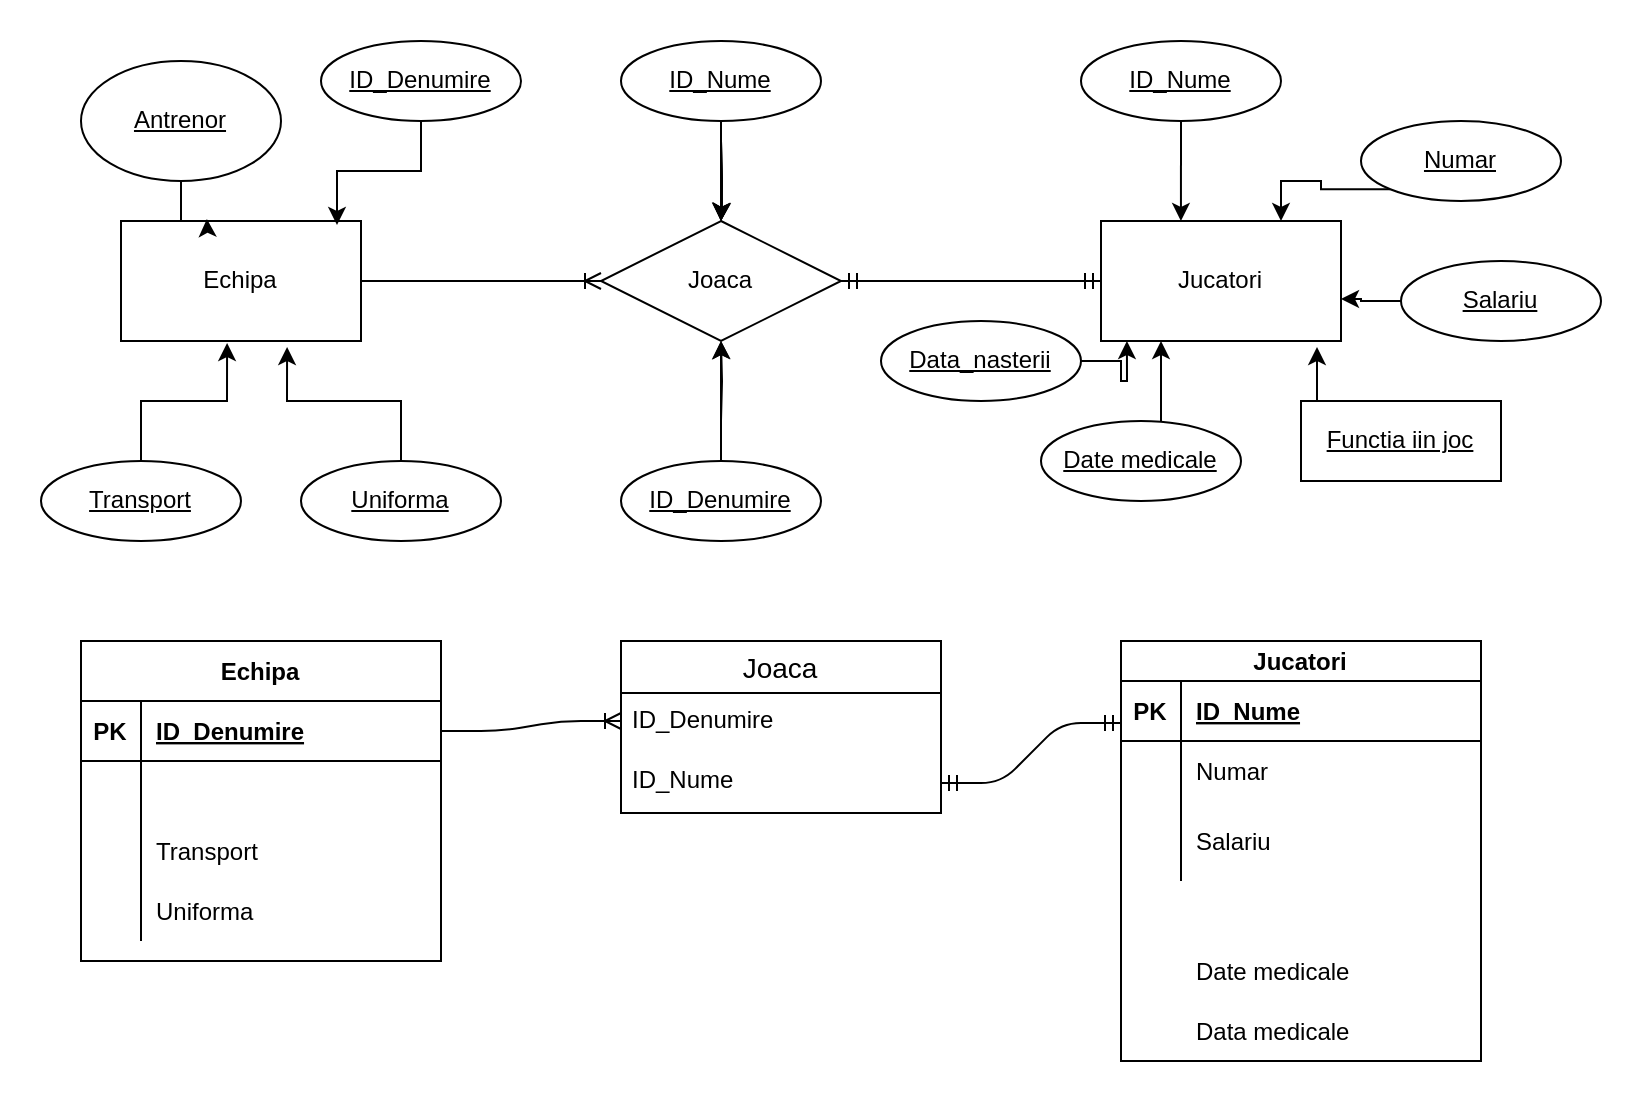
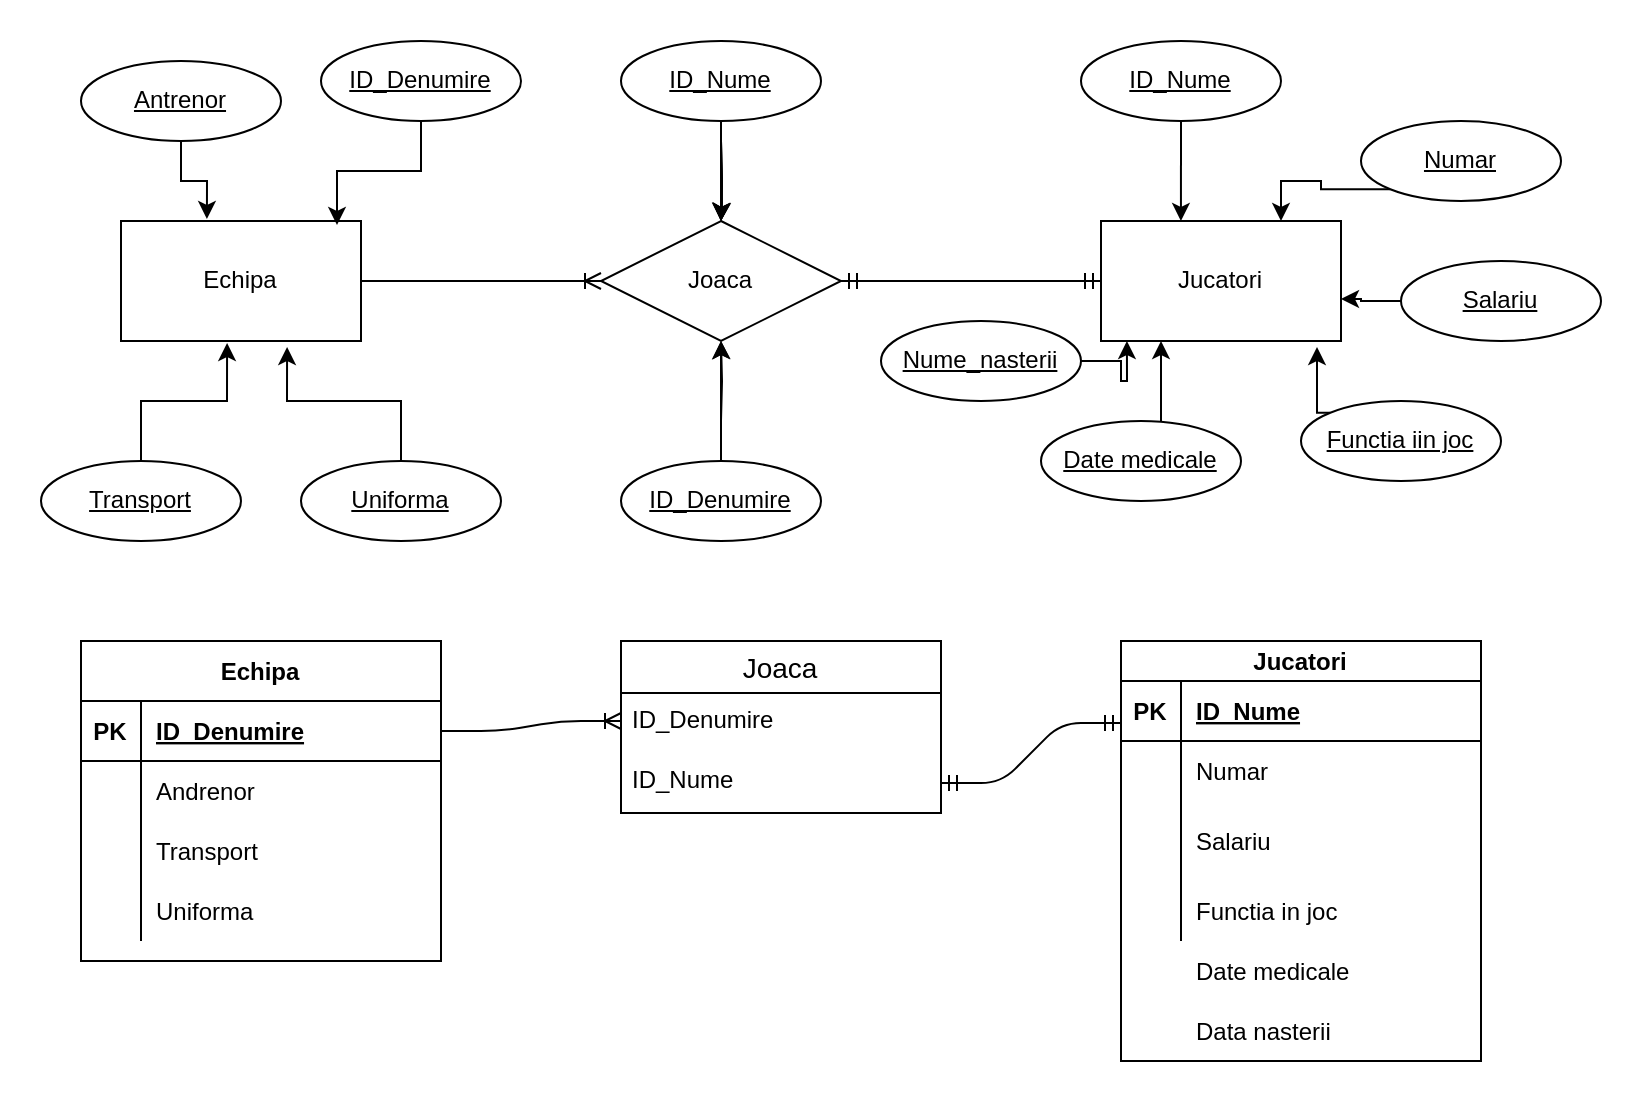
- <mxCell id="7" value="Antrenor" style="ellipse;whiteSpace=wrap;html=1;align=center;fontStyle=4;" vertex="1" parent="1"><mxGeometry x="40" y="30" width="100" height="60" as="geometry" /></mxCell>
+ <mxCell id="7" value="Antrenor" style="ellipse;whiteSpace=wrap;html=1;align=center;fontStyle=4;" vertex="1" parent="1"><mxGeometry x="40" y="30" width="100" height="40" as="geometry" /></mxCell>
- <mxCell id="61" value="Data_nasterii" style="ellipse;whiteSpace=wrap;html=1;align=center;fontStyle=4;" vertex="1" parent="1"><mxGeometry x="440" y="160" width="100" height="40" as="geometry" /></mxCell>
+ <mxCell id="61" value="Nume_nasterii" style="ellipse;whiteSpace=wrap;html=1;align=center;fontStyle=4;" vertex="1" parent="1"><mxGeometry x="440" y="160" width="100" height="40" as="geometry" /></mxCell>
- <mxCell id="16" value="Functia iin joc" style="whiteSpace=wrap;html=1;align=center;fontStyle=4;rounded=0;" vertex="1" parent="1"><mxGeometry x="650" y="200" width="100" height="40" as="geometry" /></mxCell>
+ <mxCell id="16" value="Functia iin joc" style="ellipse;whiteSpace=wrap;html=1;align=center;fontStyle=4;" vertex="1" parent="1"><mxGeometry x="650" y="200" width="100" height="40" as="geometry" /></mxCell>
+ <mxCell id="33" value="Andrenor" style="shape=partialRectangle;connectable=0;fillColor=none;top=0;left=0;bottom=0;right=0;align=left;spacingLeft=6;overflow=hidden;" vertex="1" parent="31"><mxGeometry x="30" width="150" height="30" as="geometry" /></mxCell>
+ <mxCell id="52" value="Functia in joc" style="shape=partialRectangle;connectable=0;fillColor=none;top=0;left=0;bottom=0;right=0;align=left;spacingLeft=6;overflow=hidden;" vertex="1" parent="50"><mxGeometry x="30" width="150" height="30" as="geometry" /></mxCell>
- <mxCell id="54" value="Data medicale" style="shape=partialRectangle;connectable=0;fillColor=none;top=0;left=0;bottom=0;right=0;align=left;spacingLeft=6;overflow=hidden;" vertex="1" parent="1"><mxGeometry x="590" y="500" width="150" height="30" as="geometry" /></mxCell>
+ <mxCell id="54" value="Data nasterii" style="shape=partialRectangle;connectable=0;fillColor=none;top=0;left=0;bottom=0;right=0;align=left;spacingLeft=6;overflow=hidden;" vertex="1" parent="1"><mxGeometry x="590" y="500" width="150" height="30" as="geometry" /></mxCell>
